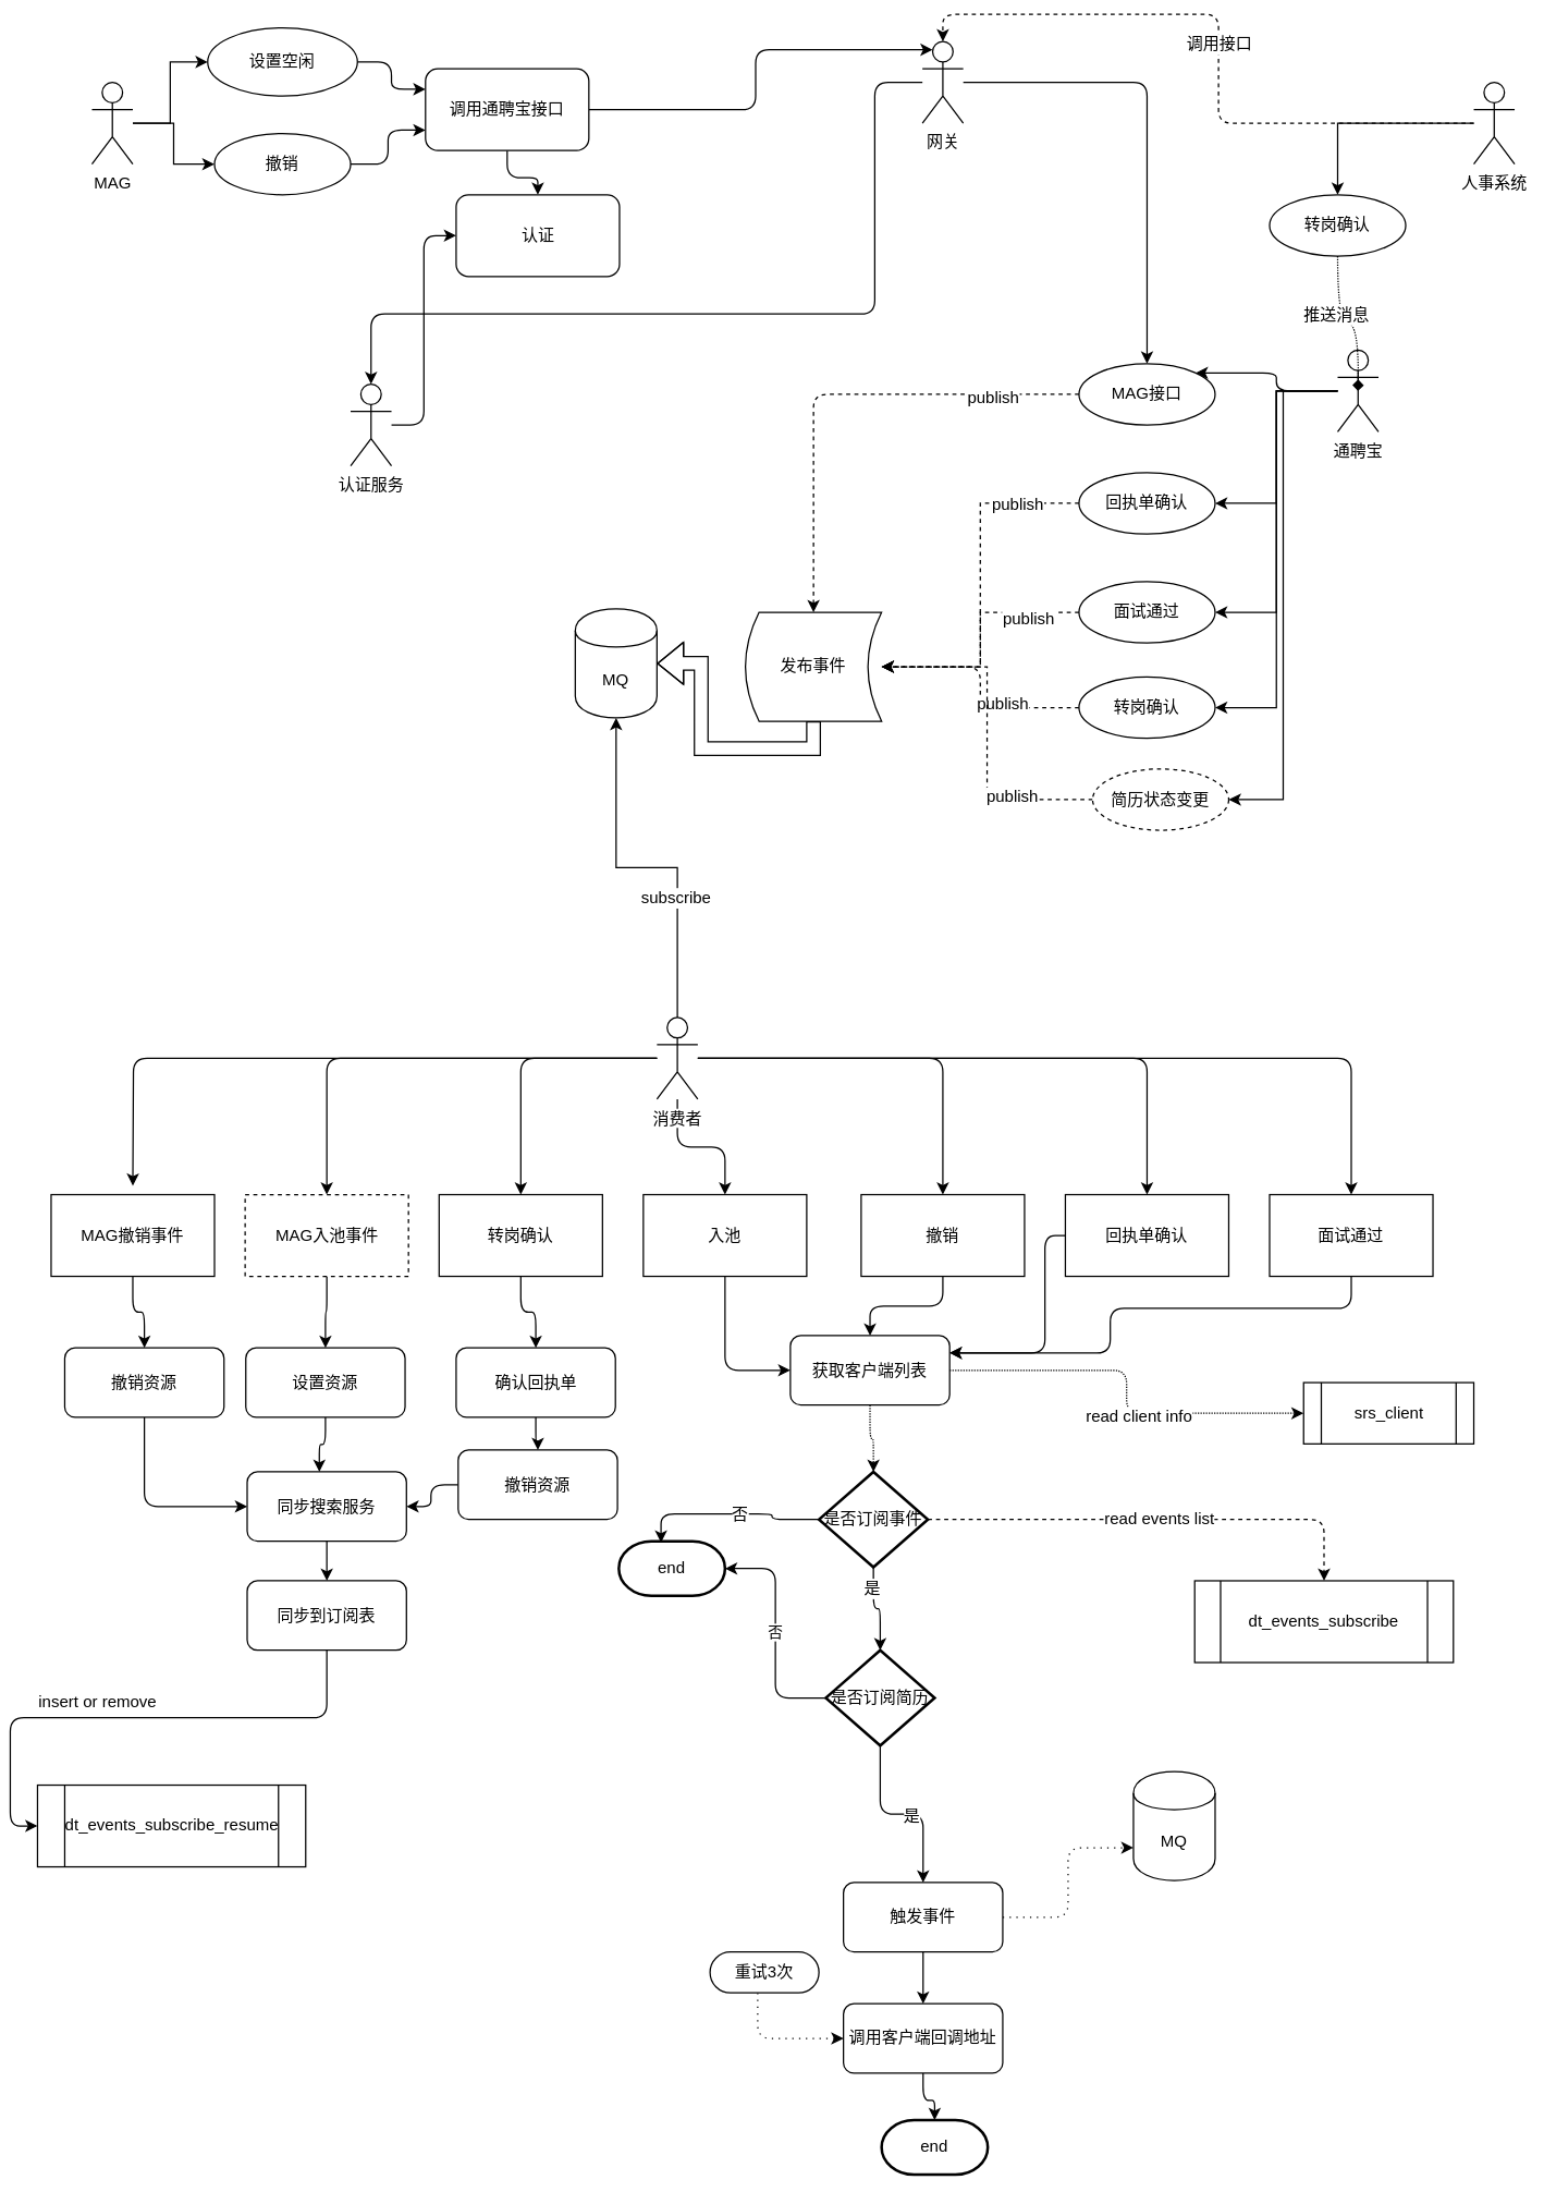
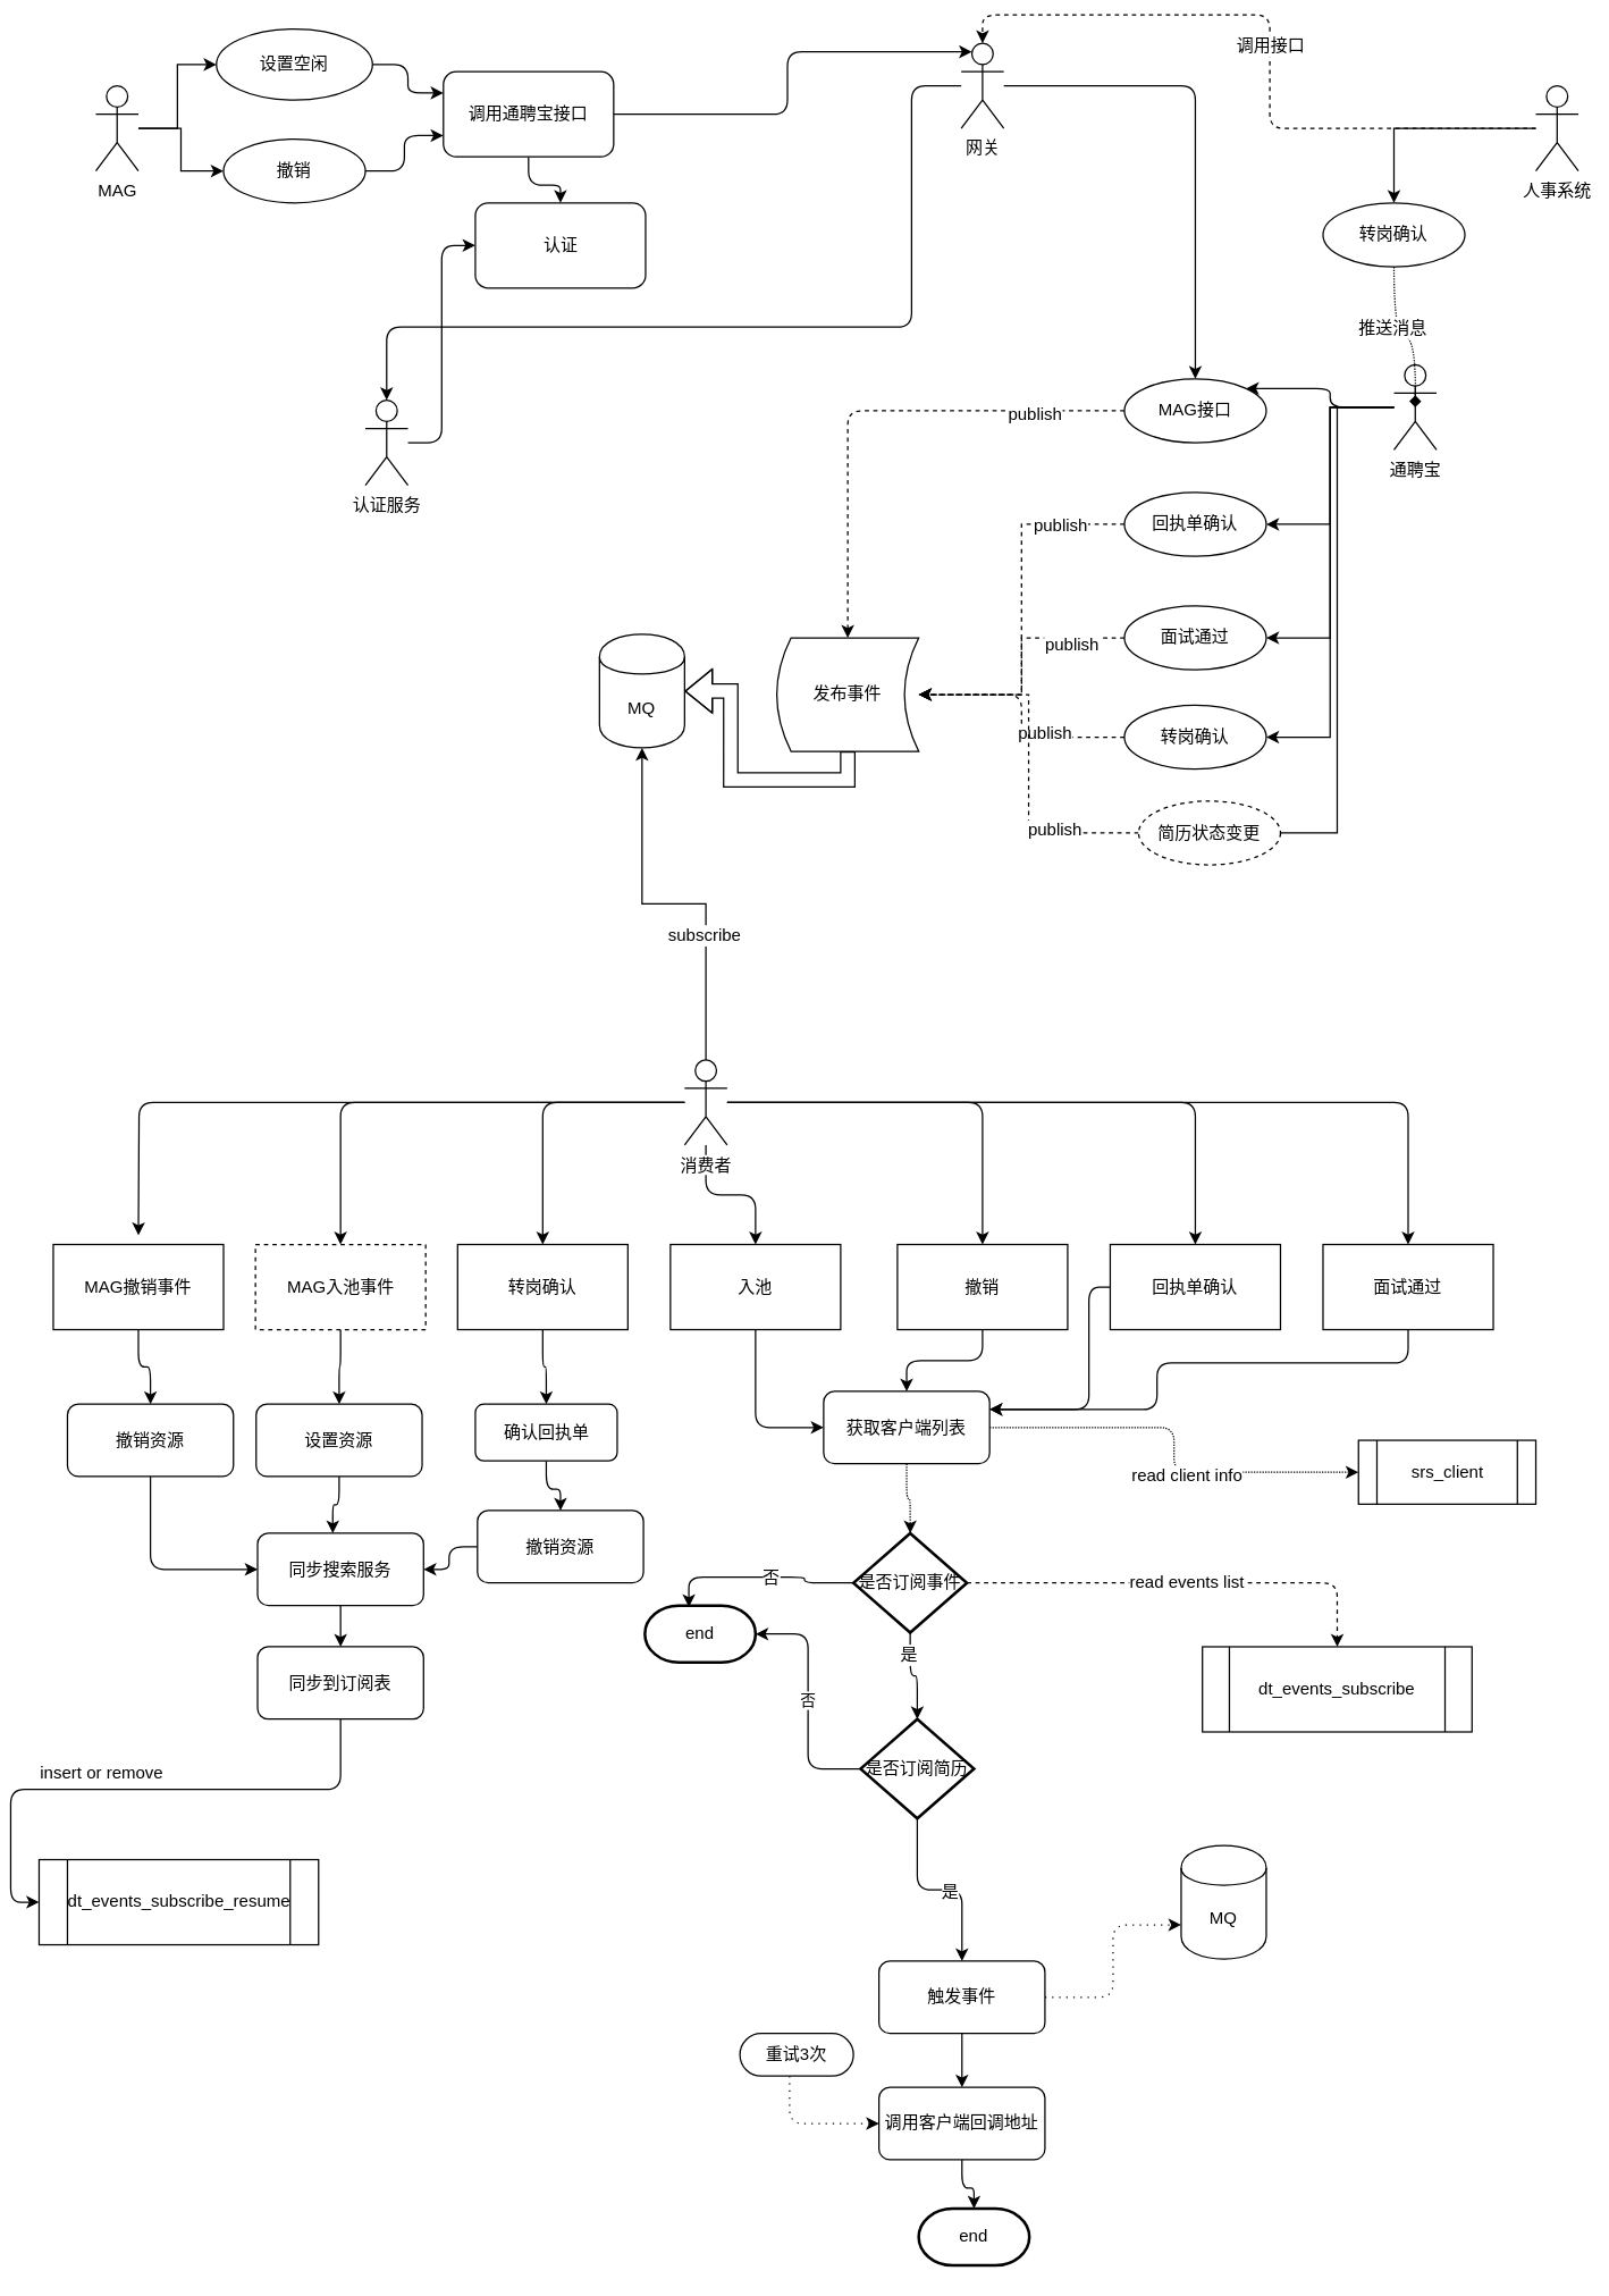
- <mxCell id="19" style="orthogonalLoop=1;jettySize=auto;html=1;entryX=1;entryY=0.5;entryDx=0;entryDy=0;startArrow=none;startFill=0;endArrow=classic;endFill=1;edgeStyle=orthogonalEdgeStyle;rounded=0;" edge="1" parent="1" source="21" target="56"><mxGeometry relative="1" as="geometry" /></mxCell>
+ <mxCell id="19" style="orthogonalLoop=1;jettySize=auto;html=1;entryX=1;entryY=0.5;entryDx=0;entryDy=0;startArrow=none;startFill=0;endArrow=none;endFill=1;edgeStyle=orthogonalEdgeStyle;rounded=0;" edge="1" parent="1" source="21" target="56"><mxGeometry relative="1" as="geometry" /></mxCell>
- <mxCell id="111" value="确认回执单" style="shape=ext;rounded=1;html=1;whiteSpace=wrap;" vertex="1" parent="1"><mxGeometry x="327.5" y="989" width="117" height="51" as="geometry" /></mxCell>
+ <mxCell id="111" value="确认回执单" style="shape=ext;rounded=1;html=1;whiteSpace=wrap;" vertex="1" parent="1"><mxGeometry x="327.5" y="989" width="100" height="40" as="geometry" /></mxCell>
- <mxCell id="6" value="dt_events_subscribe" style="shape=process;whiteSpace=wrap;html=1;backgroundOutline=1;" vertex="1" parent="1"><mxGeometry x="870" y="1160" width="190" height="60" as="geometry" /></mxCell>
+ <mxCell id="6" value="dt_events_subscribe" style="shape=process;whiteSpace=wrap;html=1;backgroundOutline=1;" vertex="1" parent="1"><mxGeometry x="840" y="1160" width="190" height="60" as="geometry" /></mxCell>
